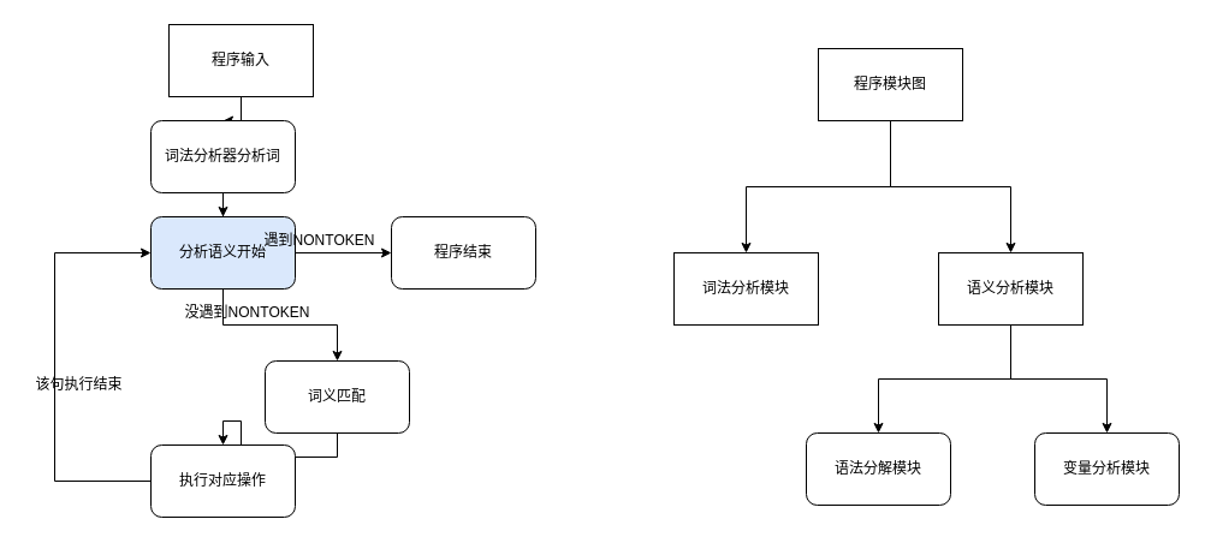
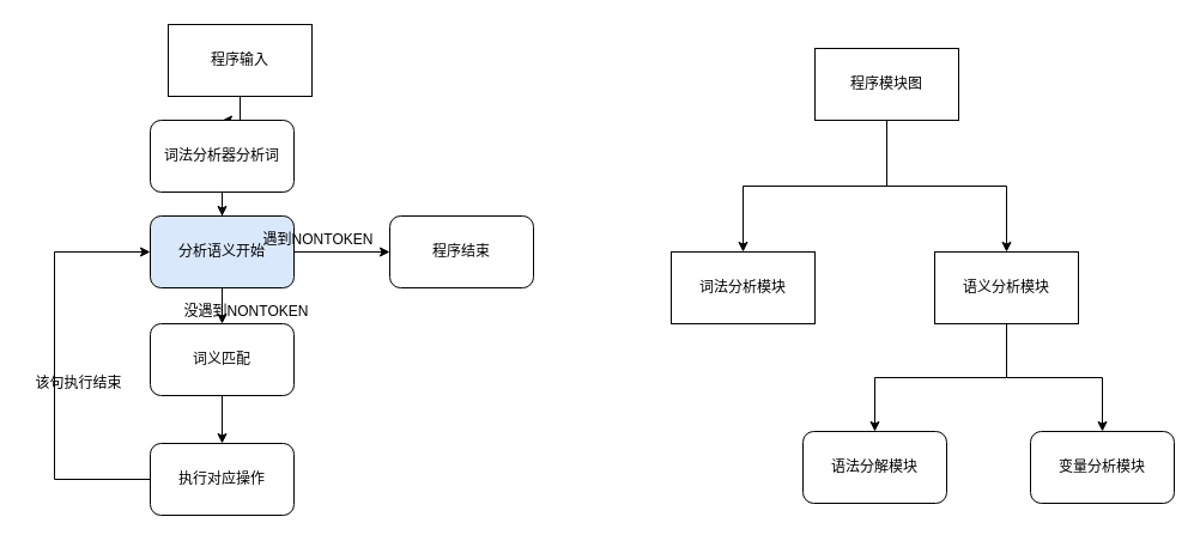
- <mxCell id="10" value="词义匹配" style="whiteSpace=wrap;html=1;rounded=1;" vertex="1" parent="1"><mxGeometry x="220" y="300" width="120" height="60" as="geometry" /></mxCell>
+ <mxCell id="10" value="词义匹配" style="whiteSpace=wrap;html=1;rounded=1;" vertex="1" parent="1"><mxGeometry x="125" y="270" width="120" height="60" as="geometry" /></mxCell>
